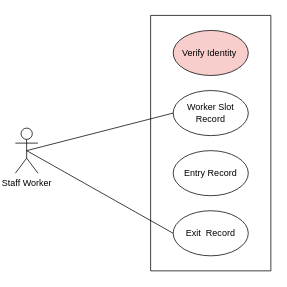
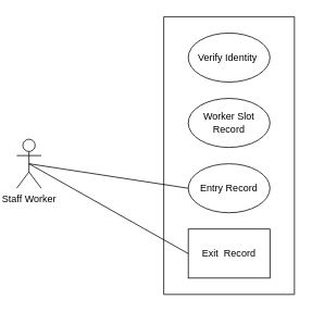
- <mxCell id="3" value="Verify Identity&amp;nbsp;" style="ellipse;whiteSpace=wrap;html=1;fillColor=#f8cecc;" vertex="1" parent="1"><mxGeometry x="230" y="40" width="100" height="60" as="geometry" /></mxCell>
+ <mxCell id="3" value="Verify Identity&amp;nbsp;" style="ellipse;whiteSpace=wrap;html=1;" vertex="1" parent="1"><mxGeometry x="230" y="40" width="100" height="60" as="geometry" /></mxCell>
- <mxCell id="8" value="" style="endArrow=none;html=1;rounded=0;entryX=0;entryY=0.5;entryDx=0;entryDy=0;exitX=0.5;exitY=0.5;exitDx=0;exitDy=0;exitPerimeter=0;" edge="1" parent="1" source="7" target="4"><mxGeometry width="50" height="50" relative="1" as="geometry"><mxPoint x="280" y="240" as="sourcePoint" /><mxPoint x="330" y="190" as="targetPoint" /></mxGeometry></mxCell>
+ <mxCell id="9" value="" style="endArrow=none;html=1;rounded=0;entryX=0;entryY=0.5;entryDx=0;entryDy=0;exitX=0.5;exitY=0.5;exitDx=0;exitDy=0;exitPerimeter=0;" edge="1" parent="1" source="7" target="5"><mxGeometry width="50" height="50" relative="1" as="geometry"><mxPoint x="280" y="240" as="sourcePoint" /><mxPoint x="330" y="190" as="targetPoint" /></mxGeometry></mxCell>
- <mxCell id="6" value="Exit&amp;nbsp; Record" style="ellipse;whiteSpace=wrap;html=1;" vertex="1" parent="1"><mxGeometry x="230" y="280" width="100" height="60" as="geometry" /></mxCell>
+ <mxCell id="6" value="Exit&amp;nbsp; Record" style="whiteSpace=wrap;html=1;rounded=0;" vertex="1" parent="1"><mxGeometry x="230" y="280" width="100" height="60" as="geometry" /></mxCell>
